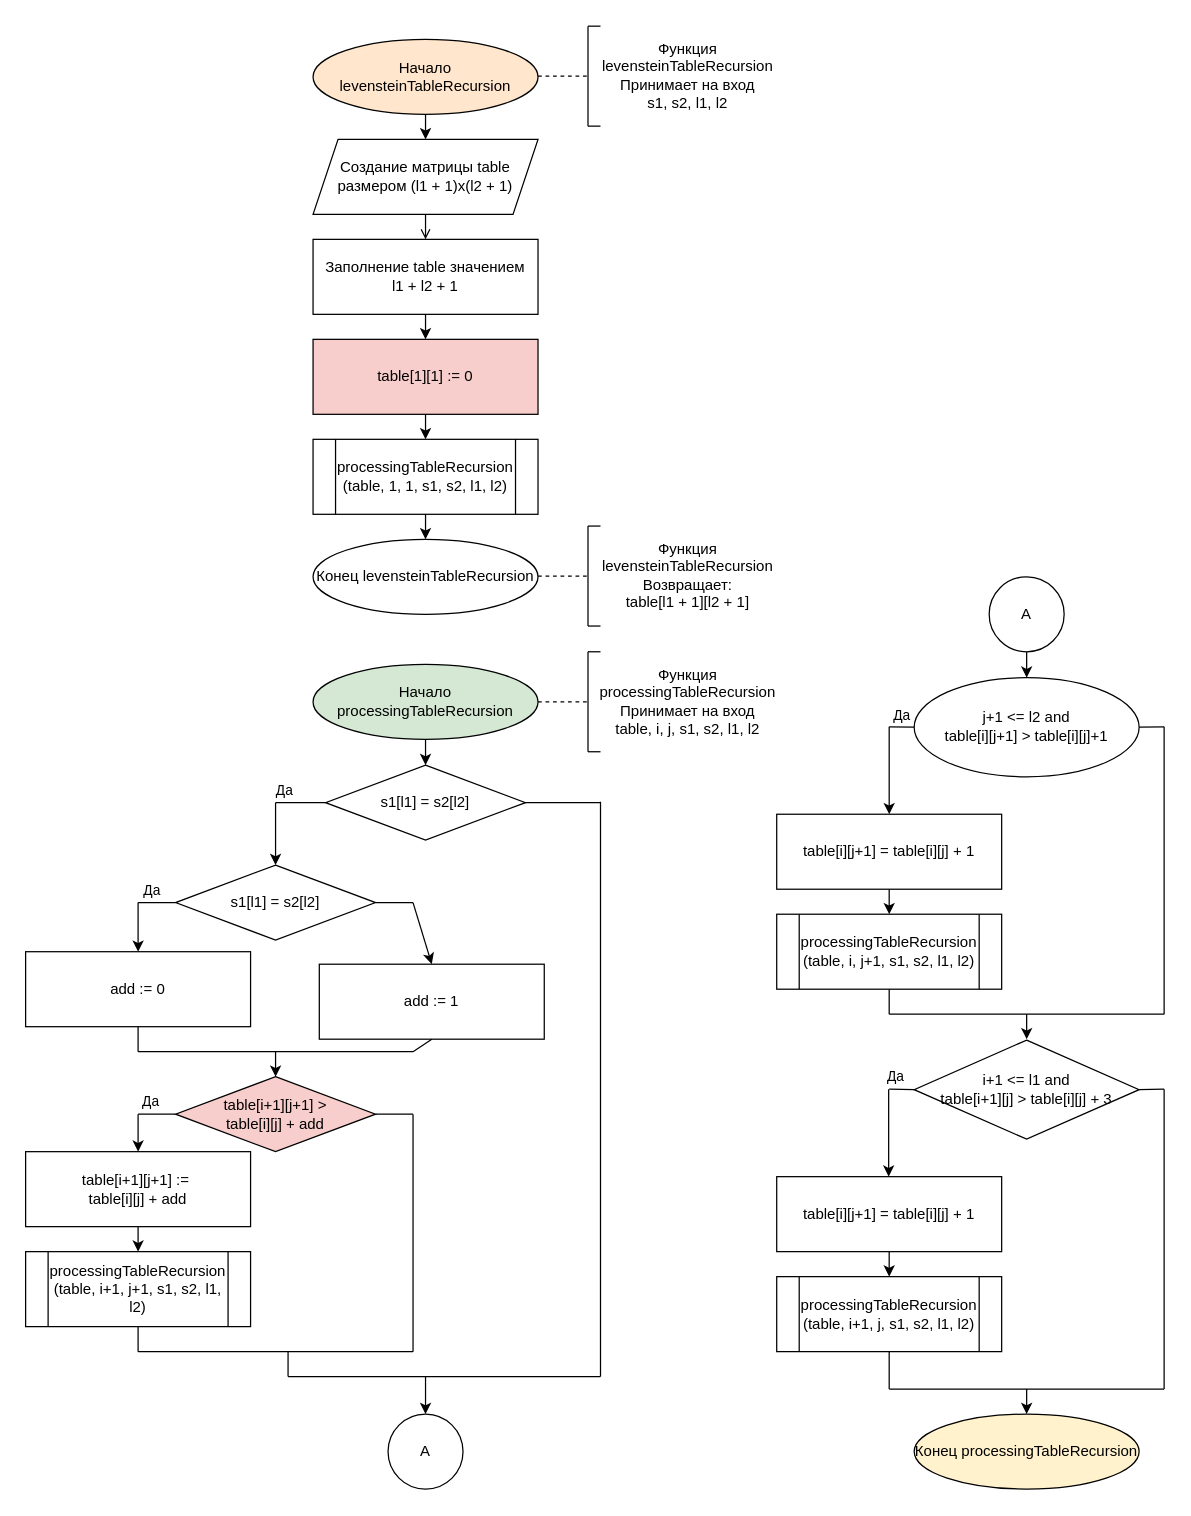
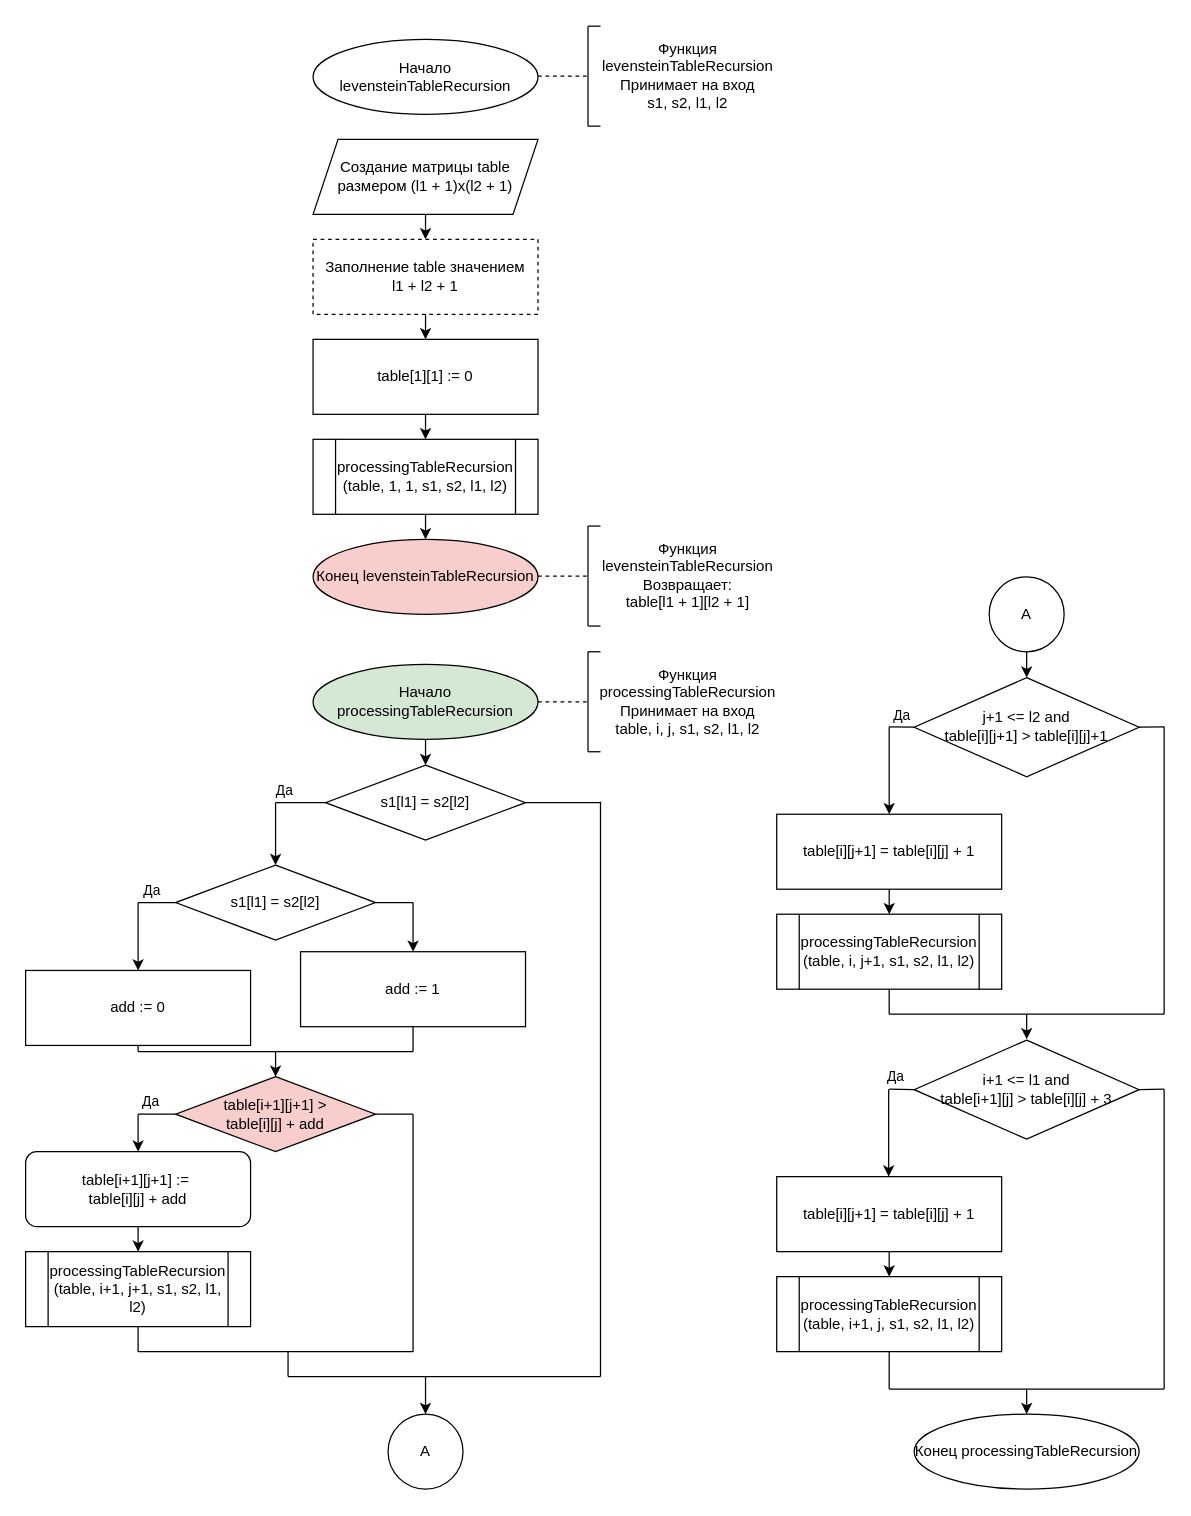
- <mxCell id="7" value="Начало levensteinTableRecursion" style="ellipse;whiteSpace=wrap;html=1;fillColor=#ffe6cc;" vertex="1" parent="1"><mxGeometry x="250" y="31" width="180" height="60" as="geometry" /></mxCell>
+ <mxCell id="7" value="Начало levensteinTableRecursion" style="ellipse;whiteSpace=wrap;html=1;" vertex="1" parent="1"><mxGeometry x="250" y="31" width="180" height="60" as="geometry" /></mxCell>
- <mxCell id="9" value="" style="endArrow=classic;html=1;exitX=0.5;exitY=1;exitDx=0;exitDy=0;entryX=0.5;entryY=0;entryDx=0;entryDy=0;" edge="1" parent="1" source="7" target="8"><mxGeometry width="50" height="50" relative="1" as="geometry"><mxPoint x="330" y="261" as="sourcePoint" /><mxPoint x="380" y="211" as="targetPoint" /></mxGeometry></mxCell>
- <mxCell id="11" value="" style="endArrow=open;html=1;exitX=0.5;exitY=1;exitDx=0;exitDy=0;entryX=0.5;entryY=0;entryDx=0;entryDy=0;" edge="1" parent="1" source="8" target="10"><mxGeometry width="50" height="50" relative="1" as="geometry"><mxPoint x="340" y="361" as="sourcePoint" /><mxPoint x="390" y="311" as="targetPoint" /></mxGeometry></mxCell>
+ <mxCell id="11" value="" style="endArrow=classic;html=1;exitX=0.5;exitY=1;exitDx=0;exitDy=0;entryX=0.5;entryY=0;entryDx=0;entryDy=0;" edge="1" parent="1" source="8" target="10"><mxGeometry width="50" height="50" relative="1" as="geometry"><mxPoint x="340" y="361" as="sourcePoint" /><mxPoint x="390" y="311" as="targetPoint" /></mxGeometry></mxCell>
- <mxCell id="10" value="Заполнение table значением &lt;br&gt;l1 + l2 + 1" style="rounded=0;whiteSpace=wrap;html=1;shadow=0;comic=0;align=center;" vertex="1" parent="1"><mxGeometry x="250" y="191" width="180" height="60" as="geometry" /></mxCell>
+ <mxCell id="10" value="Заполнение table значением &lt;br&gt;l1 + l2 + 1" style="rounded=0;whiteSpace=wrap;html=1;shadow=0;comic=0;align=center;dashed=1;" vertex="1" parent="1"><mxGeometry x="250" y="191" width="180" height="60" as="geometry" /></mxCell>
- <mxCell id="12" value="table[1][1] := 0" style="rounded=0;whiteSpace=wrap;html=1;shadow=0;comic=0;align=center;fillColor=#f8cecc;" vertex="1" parent="1"><mxGeometry x="250" y="271" width="180" height="60" as="geometry" /></mxCell>
+ <mxCell id="12" value="table[1][1] := 0" style="rounded=0;whiteSpace=wrap;html=1;shadow=0;comic=0;align=center;" vertex="1" parent="1"><mxGeometry x="250" y="271" width="180" height="60" as="geometry" /></mxCell>
- <mxCell id="16" value="Конец levensteinTableRecursion" style="ellipse;whiteSpace=wrap;html=1;" vertex="1" parent="1"><mxGeometry x="250" y="431" width="180" height="60" as="geometry" /></mxCell>
+ <mxCell id="16" value="Конец levensteinTableRecursion" style="ellipse;whiteSpace=wrap;html=1;fillColor=#f8cecc;" vertex="1" parent="1"><mxGeometry x="250" y="431" width="180" height="60" as="geometry" /></mxCell>
- <mxCell id="64" value="j+1 &amp;lt;= l2 and &lt;br&gt;table[i][j+1] &amp;gt; table[i][j]+1" style="ellipse;whiteSpace=wrap;html=1;shadow=0;comic=0;align=center;" vertex="1" parent="1"><mxGeometry x="731" y="541.71" width="180" height="79.29" as="geometry" /></mxCell>
+ <mxCell id="64" value="j+1 &amp;lt;= l2 and &lt;br&gt;table[i][j+1] &amp;gt; table[i][j]+1" style="rhombus;whiteSpace=wrap;html=1;rounded=0;shadow=0;comic=0;align=center;" vertex="1" parent="1"><mxGeometry x="731" y="541.71" width="180" height="79.29" as="geometry" /></mxCell>
- <mxCell id="40" value="add := 0" style="rounded=0;whiteSpace=wrap;html=1;shadow=0;comic=0;align=center;" vertex="1" parent="1"><mxGeometry y="761" width="180" height="60" as="geometry" x="20" /></mxCell>
+ <mxCell id="40" value="add := 0" style="rounded=0;whiteSpace=wrap;html=1;shadow=0;comic=0;align=center;" vertex="1" parent="1"><mxGeometry x="20" y="776" width="180" height="60" as="geometry" /></mxCell>
- <mxCell id="41" value="add := 1" style="rounded=0;whiteSpace=wrap;html=1;shadow=0;comic=0;align=center;" vertex="1" parent="1"><mxGeometry x="255" y="771" width="180" height="60" as="geometry" /></mxCell>
+ <mxCell id="41" value="add := 1" style="rounded=0;whiteSpace=wrap;html=1;shadow=0;comic=0;align=center;" vertex="1" parent="1"><mxGeometry x="240" y="761" width="180" height="60" as="geometry" /></mxCell>
- <mxCell id="52" value="table[i+1][j+1] :=&amp;nbsp;&lt;br&gt;table[i][j] + add" style="rounded=0;whiteSpace=wrap;html=1;shadow=0;comic=0;align=center;" vertex="1" parent="1"><mxGeometry y="921" width="180" height="60" as="geometry" x="20" /></mxCell>
+ <mxCell id="52" value="table[i+1][j+1] :=&amp;nbsp;&lt;br&gt;table[i][j] + add" style="whiteSpace=wrap;html=1;shadow=0;comic=0;align=center;rounded=1;" vertex="1" parent="1"><mxGeometry y="921" width="180" height="60" as="geometry" x="20" /></mxCell>
- <mxCell id="89" value="Конец processingTableRecursion" style="ellipse;whiteSpace=wrap;html=1;fillColor=#fff2cc;" vertex="1" parent="1"><mxGeometry x="731" y="1131" width="180" height="60" as="geometry" /></mxCell>
+ <mxCell id="89" value="Конец processingTableRecursion" style="ellipse;whiteSpace=wrap;html=1;" vertex="1" parent="1"><mxGeometry x="731" y="1131" width="180" height="60" as="geometry" /></mxCell>
